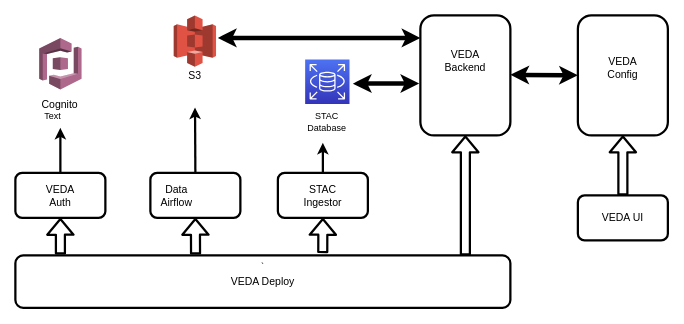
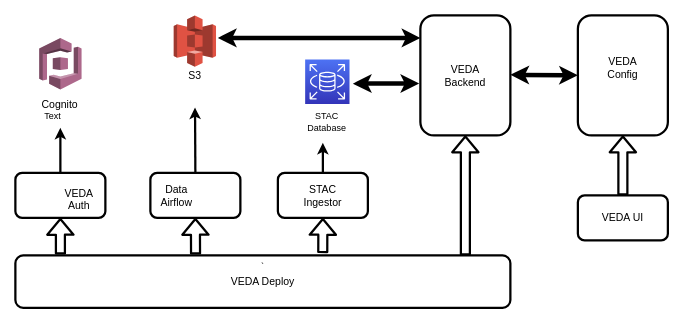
- <mxCell id="16" value="&lt;font color=&quot;#000000&quot; style=&quot;font-size: 14px;&quot;&gt;VEDA Backend&lt;/font&gt;" style="text;html=1;strokeColor=none;fillColor=none;align=center;verticalAlign=middle;whiteSpace=wrap;rounded=0;strokeWidth=3;fontSize=14;" vertex="1" parent="14"><mxGeometry x="30" y="20" width="60" height="80" as="geometry" /></mxCell>
+ <mxCell id="16" value="&lt;font color=&quot;#000000&quot; style=&quot;font-size: 14px;&quot;&gt;VEDA Backend&lt;/font&gt;" style="text;html=1;strokeColor=none;fillColor=none;align=center;verticalAlign=middle;whiteSpace=wrap;rounded=0;strokeWidth=3;fontSize=14;" vertex="1" parent="14"><mxGeometry x="30" y="40" width="60" height="80" as="geometry" /></mxCell>
- <mxCell id="13" value="&lt;font color=&quot;#000000&quot; style=&quot;font-size: 14px;&quot;&gt;VEDA Auth&lt;/font&gt;" style="text;html=1;strokeColor=none;fillColor=none;align=center;verticalAlign=middle;whiteSpace=wrap;rounded=0;strokeWidth=3;fontSize=14;" vertex="1" parent="11"><mxGeometry x="30" y="15" width="60" height="30" as="geometry" /></mxCell>
+ <mxCell id="13" value="&lt;font color=&quot;#000000&quot; style=&quot;font-size: 14px;&quot;&gt;VEDA Auth&lt;/font&gt;" style="text;html=1;strokeColor=none;fillColor=none;align=center;verticalAlign=middle;whiteSpace=wrap;rounded=0;strokeWidth=3;fontSize=14;" vertex="1" parent="11"><mxGeometry x="55" y="20" width="60" height="30" as="geometry" /></mxCell>
